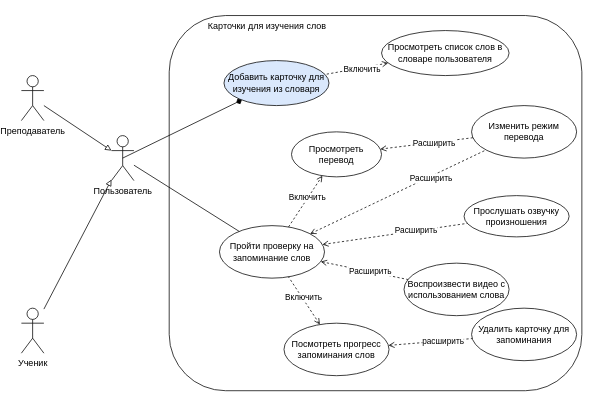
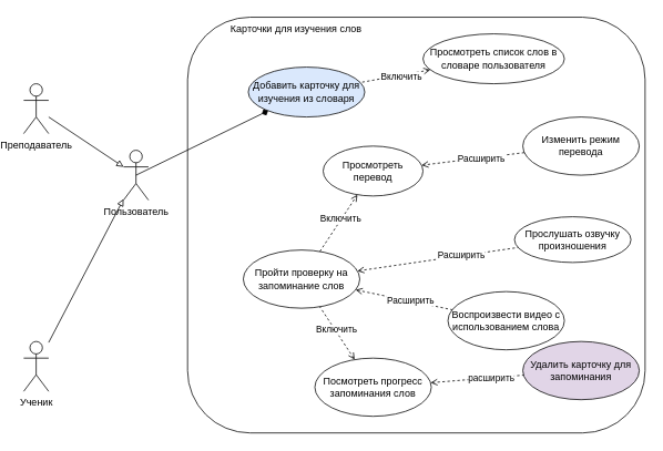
- <mxCell id="17" value="" style="endArrow=none;html=1;rounded=0;dashed=1;strokeColor=default;endSize=6;startArrow=open;startFill=0;" edge="1" parent="1" source="9" target="16"><mxGeometry width="50" height="50" relative="1" as="geometry"><mxPoint x="370" y="320" as="sourcePoint" /><mxPoint x="420" y="270" as="targetPoint" /></mxGeometry></mxCell>
- <mxCell id="18" value="Расширить" style="edgeLabel;html=1;align=center;verticalAlign=middle;resizable=0;points=[];" connectable="0" vertex="1" parent="17"><mxGeometry x="0.366" y="-2" relative="1" as="geometry"><mxPoint as="offset" /></mxGeometry></mxCell>
- <mxCell id="12" value="" style="endArrow=none;html=1;rounded=0;endSize=6;" edge="1" parent="1" source="9" target="3"><mxGeometry width="50" height="50" relative="1" as="geometry"><mxPoint x="270" y="320" as="sourcePoint" /><mxPoint x="320" y="270" as="targetPoint" /></mxGeometry></mxCell>
- <mxCell id="22" value="Удалить карточку для запоминания" style="ellipse;whiteSpace=wrap;html=1;" vertex="1" parent="1"><mxGeometry x="620" y="410" width="140" height="70" as="geometry" /></mxCell>
+ <mxCell id="22" value="Удалить карточку для запоминания" style="ellipse;whiteSpace=wrap;html=1;fillColor=#e1d5e7;" vertex="1" parent="1"><mxGeometry x="620" y="410" width="140" height="70" as="geometry" /></mxCell>
